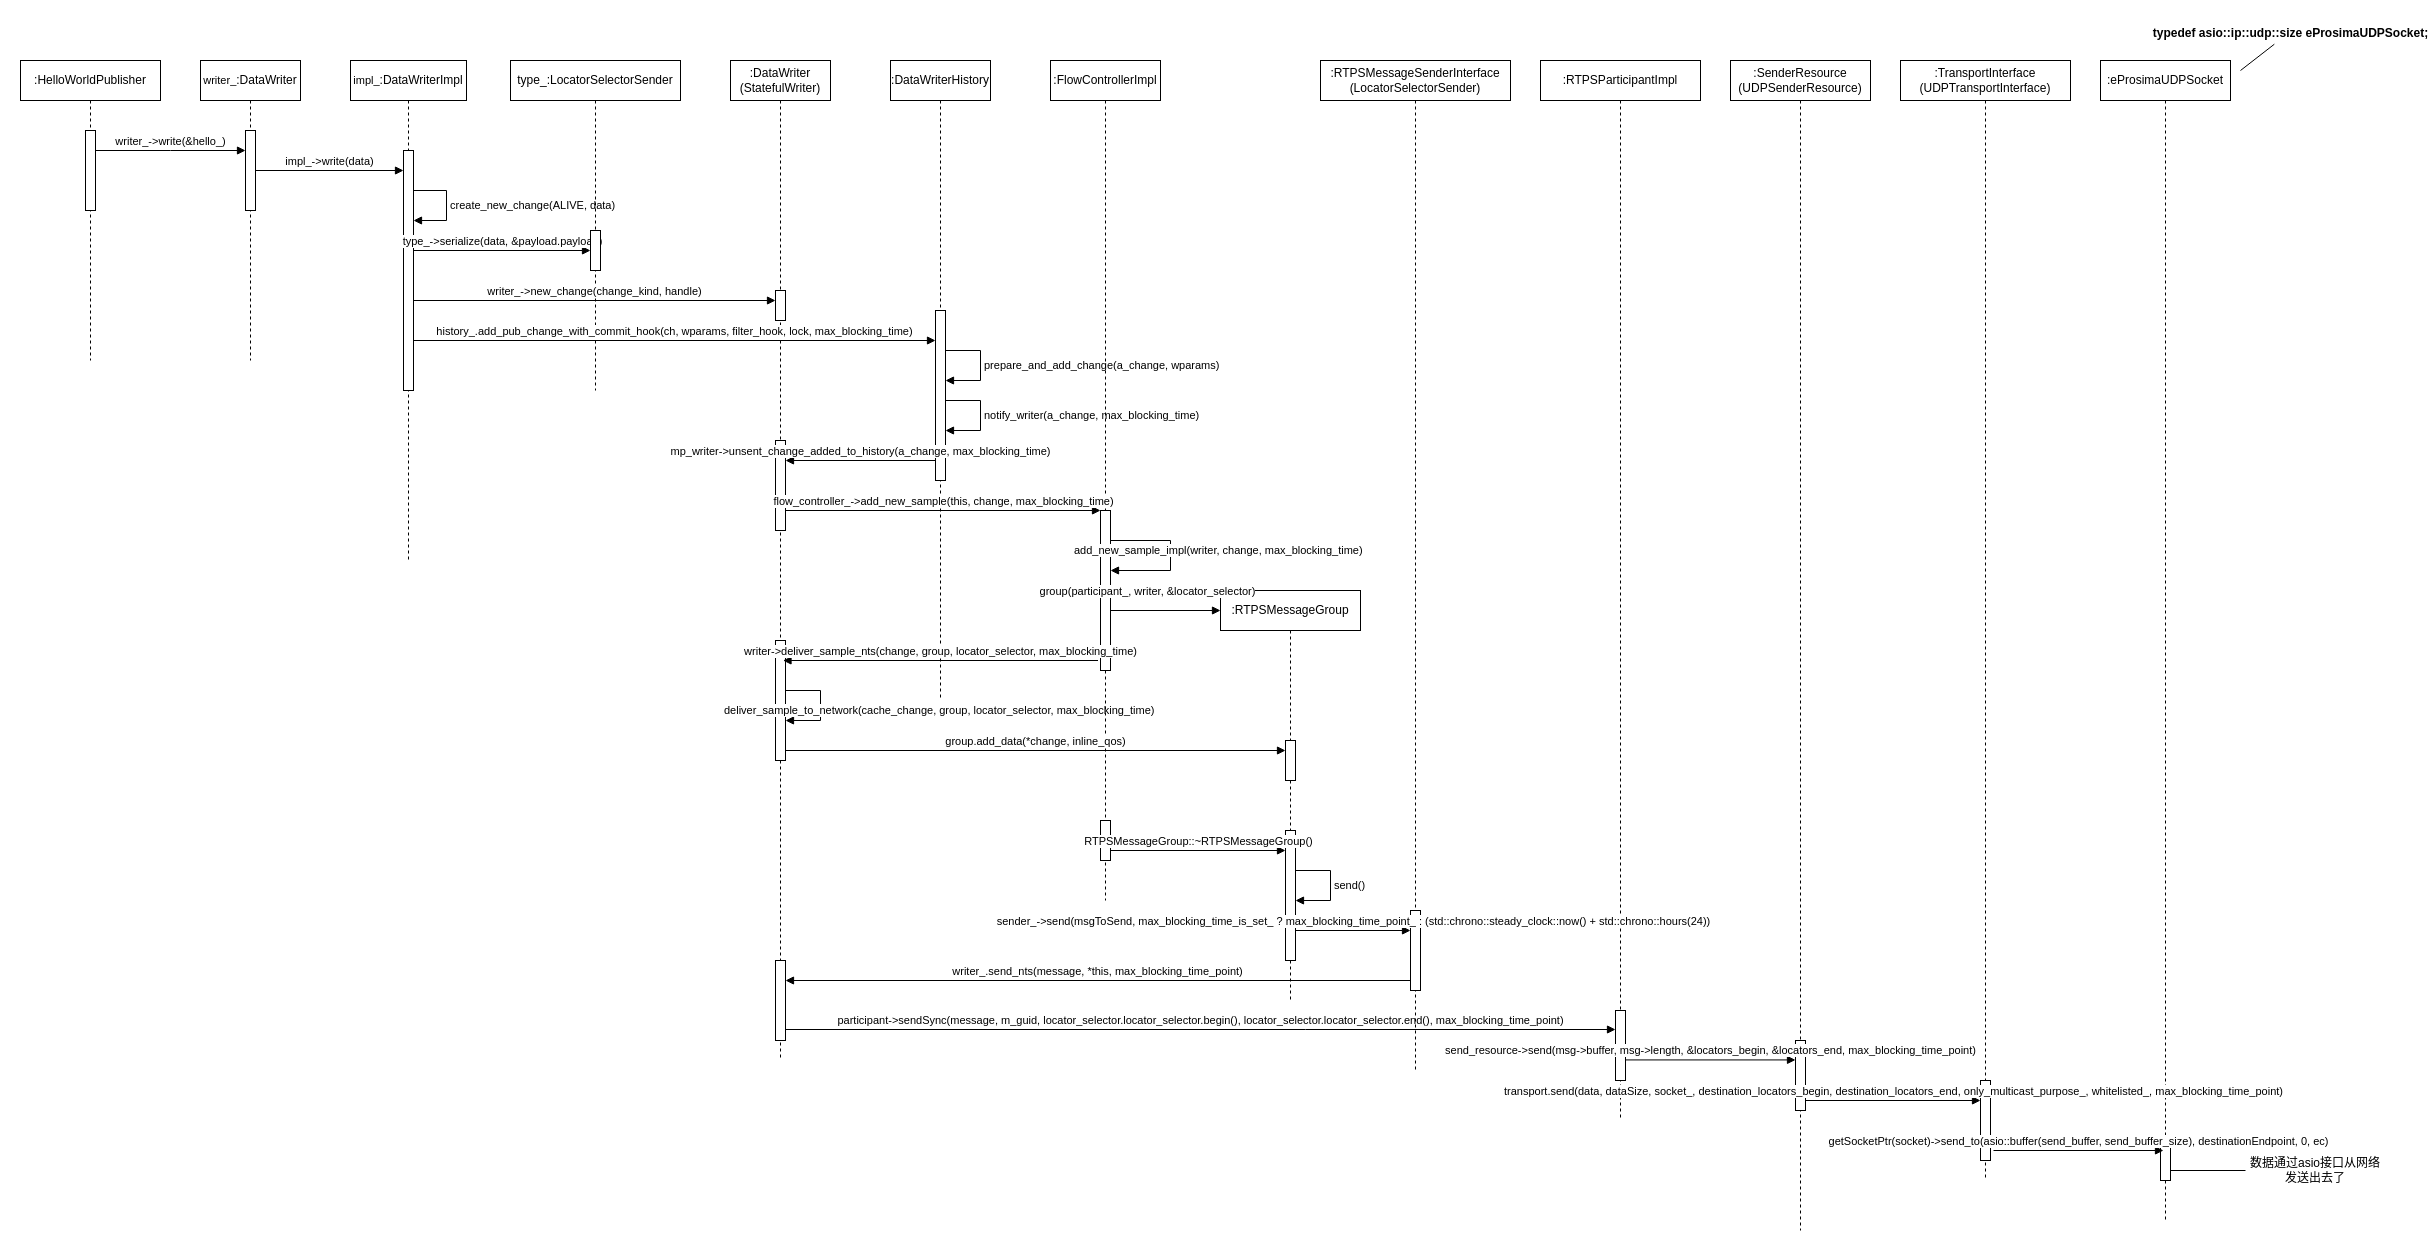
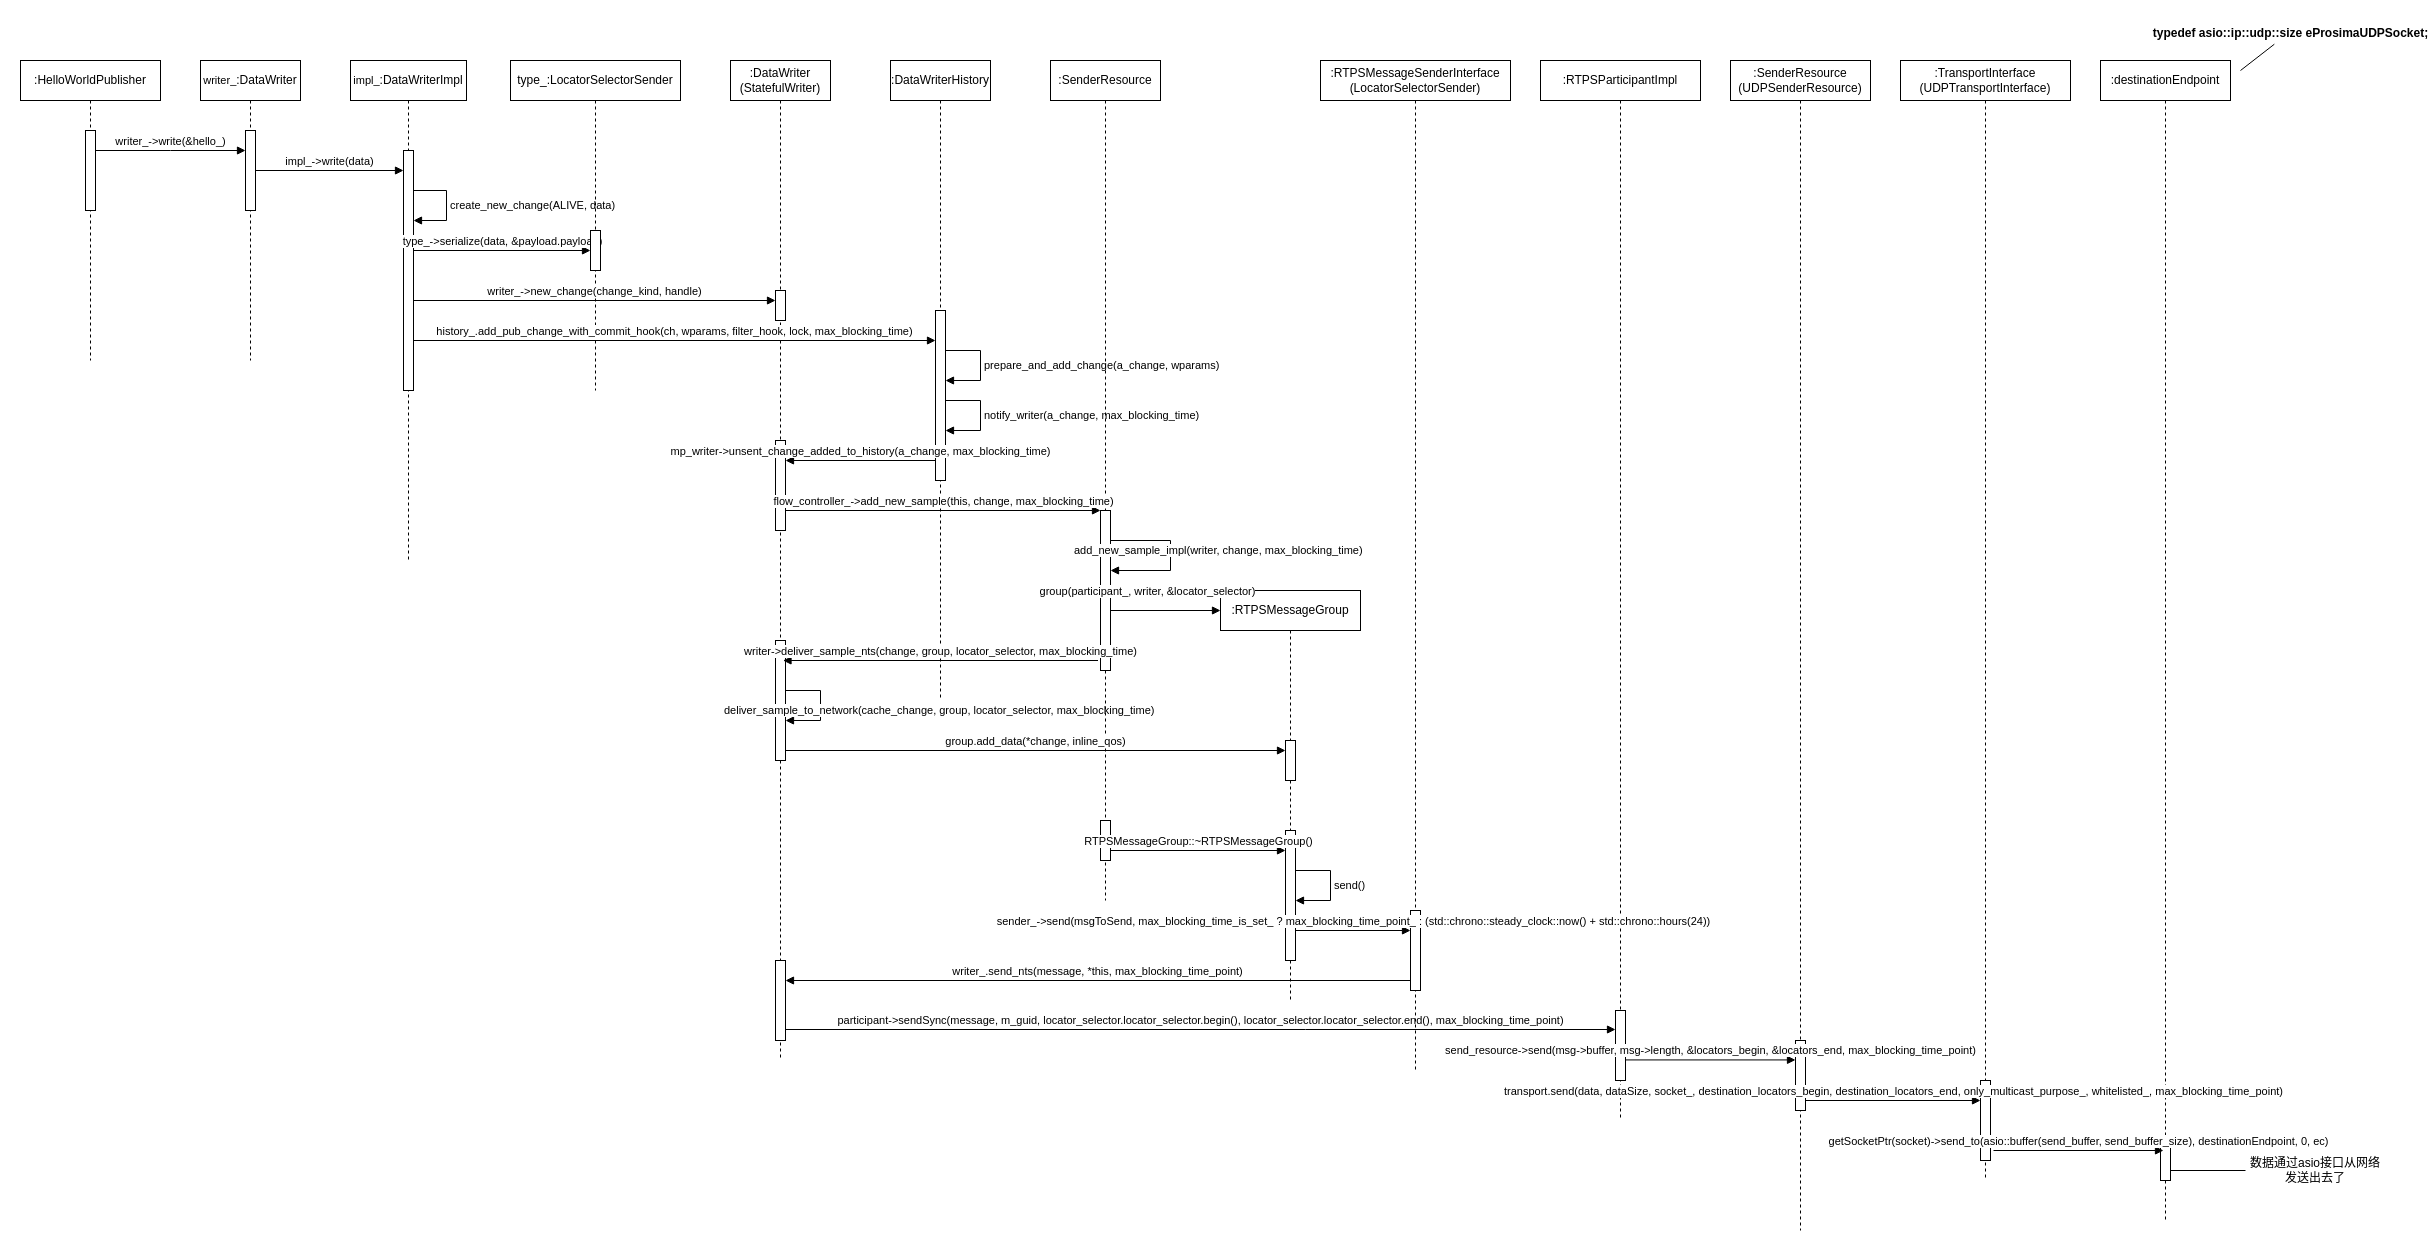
- <mxCell id="36" value=":FlowControllerImpl" style="shape=umlLifeline;perimeter=lifelinePerimeter;whiteSpace=wrap;html=1;container=1;dropTarget=0;collapsible=0;recursiveResize=0;outlineConnect=0;portConstraint=eastwest;newEdgeStyle={&quot;curved&quot;:0,&quot;rounded&quot;:0};" parent="1" vertex="1"><mxGeometry x="1050" y="60" width="110" height="840" as="geometry" /></mxCell>
+ <mxCell id="36" value=":SenderResource" style="shape=umlLifeline;perimeter=lifelinePerimeter;whiteSpace=wrap;html=1;container=1;dropTarget=0;collapsible=0;recursiveResize=0;outlineConnect=0;portConstraint=eastwest;newEdgeStyle={&quot;curved&quot;:0,&quot;rounded&quot;:0};" parent="1" vertex="1"><mxGeometry x="1050" y="60" width="110" height="840" as="geometry" /></mxCell>
- <mxCell id="15" value=":eProsimaUDPSocket" style="shape=umlLifeline;perimeter=lifelinePerimeter;whiteSpace=wrap;html=1;container=1;dropTarget=0;collapsible=0;recursiveResize=0;outlineConnect=0;portConstraint=eastwest;newEdgeStyle={&quot;curved&quot;:0,&quot;rounded&quot;:0};" parent="1" vertex="1"><mxGeometry x="2100" y="60" width="130" height="1160" as="geometry" /></mxCell>
+ <mxCell id="15" value=":destinationEndpoint" style="shape=umlLifeline;perimeter=lifelinePerimeter;whiteSpace=wrap;html=1;container=1;dropTarget=0;collapsible=0;recursiveResize=0;outlineConnect=0;portConstraint=eastwest;newEdgeStyle={&quot;curved&quot;:0,&quot;rounded&quot;:0};" parent="1" vertex="1"><mxGeometry x="2100" y="60" width="130" height="1160" as="geometry" /></mxCell>
